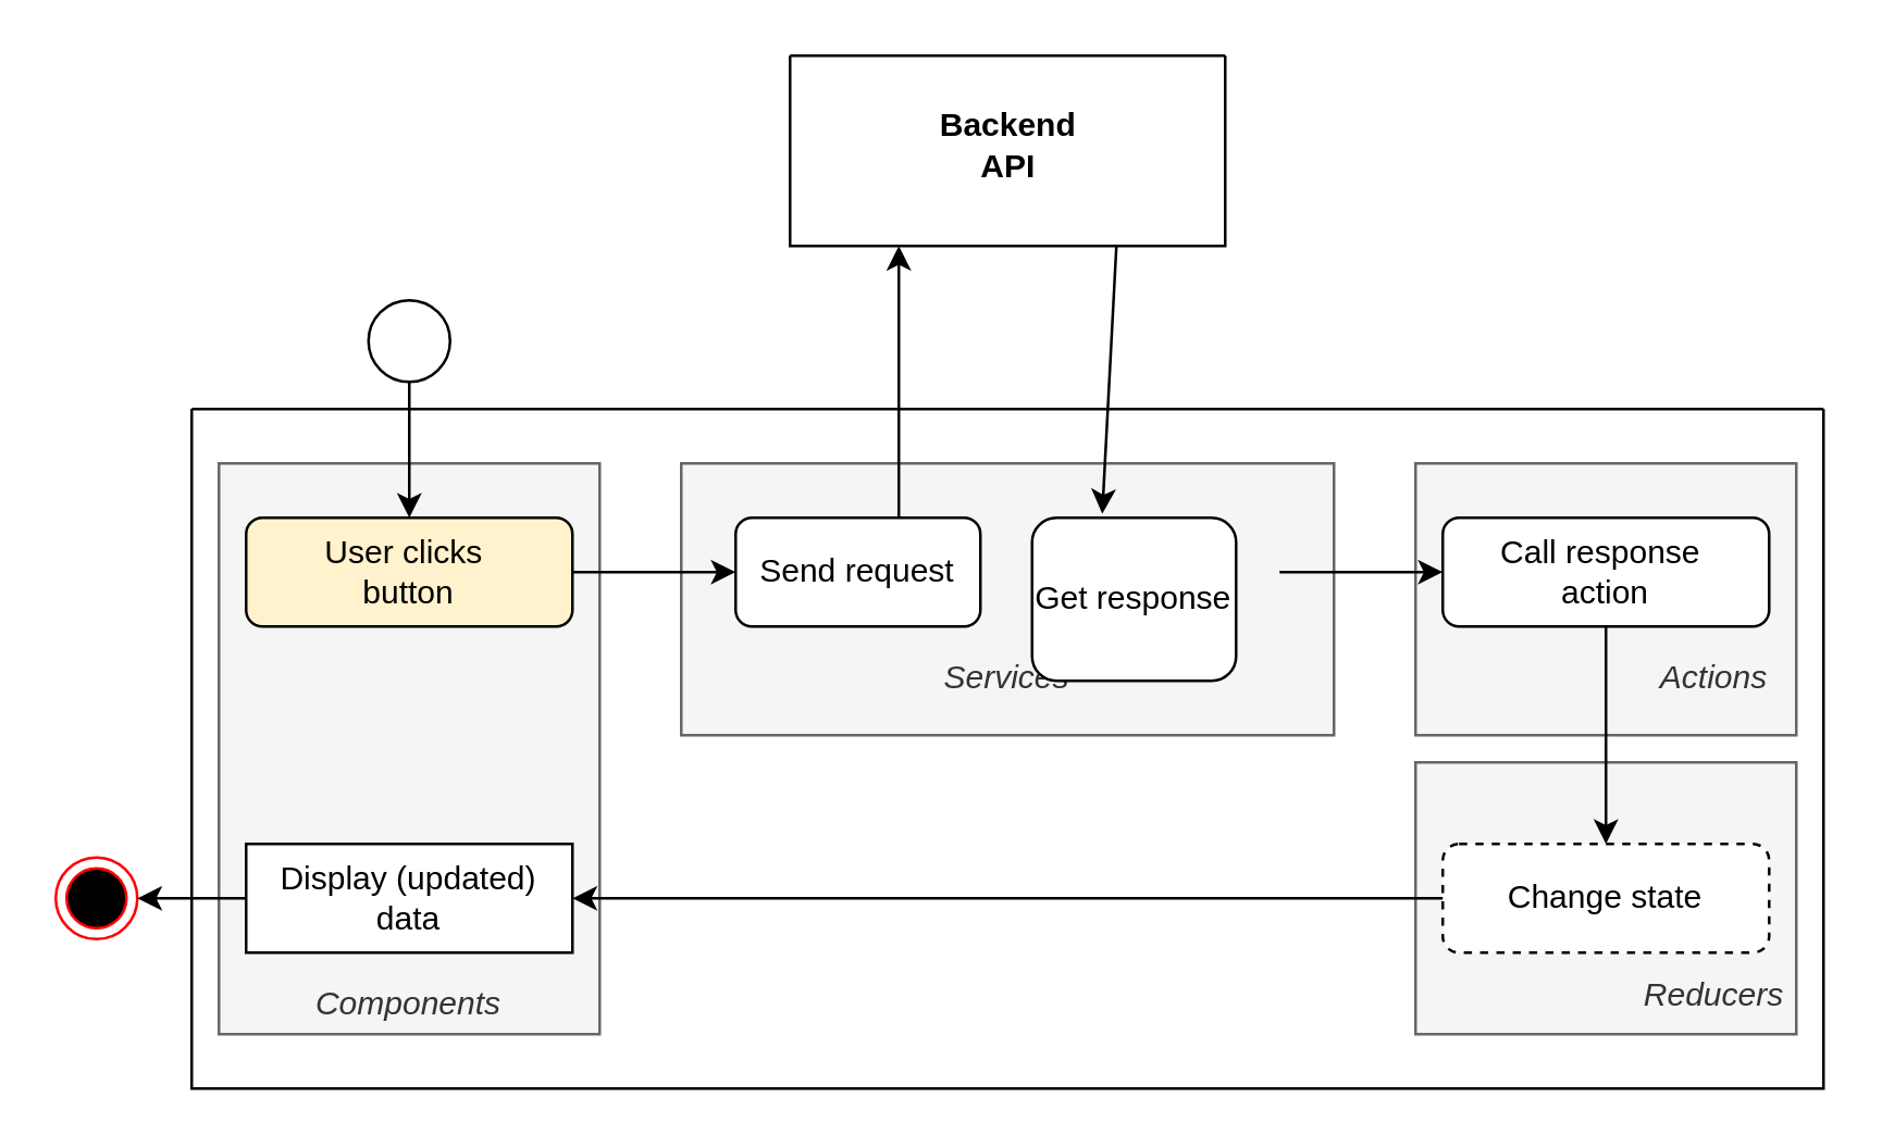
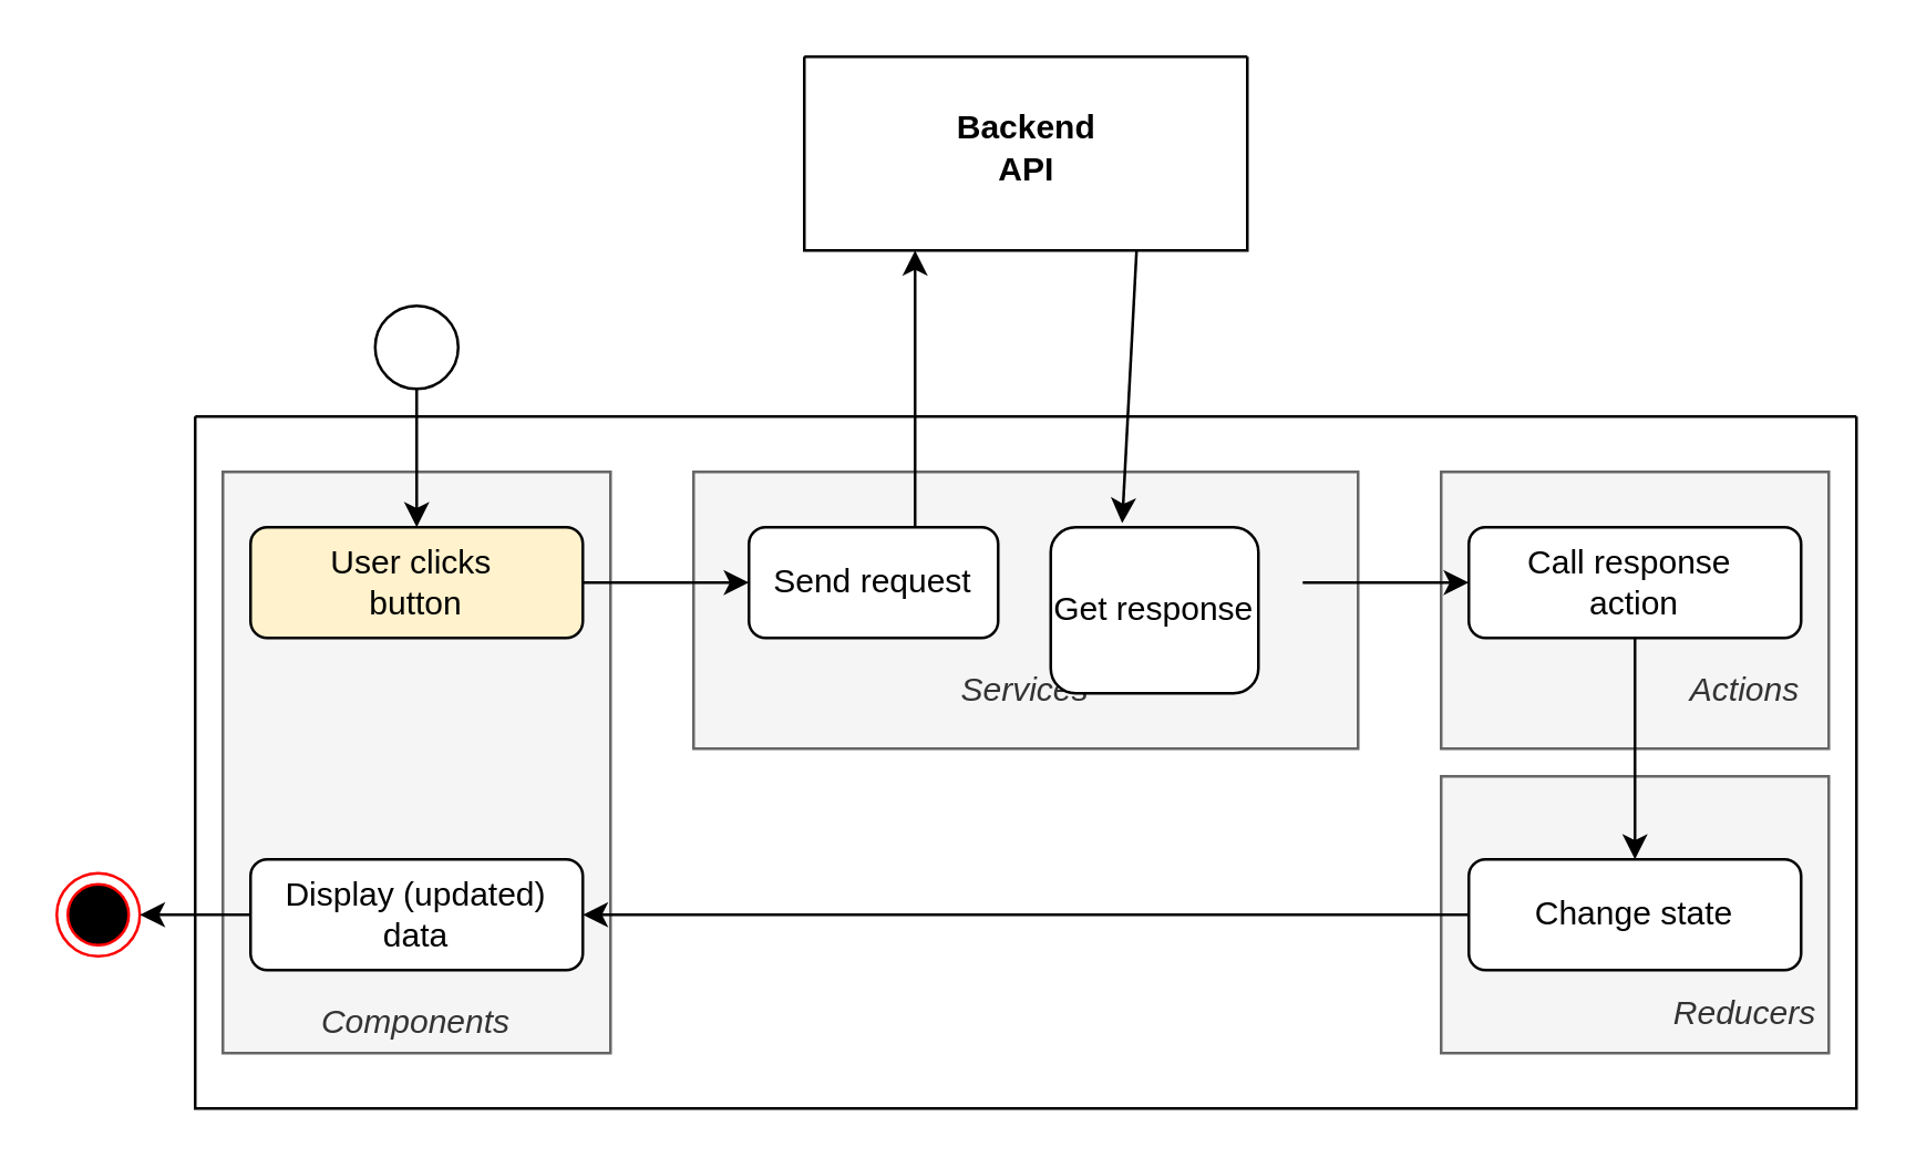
- <mxCell id="11" value="Display (updated) data" style="whiteSpace=wrap;html=1;fontSize=12;glass=0;strokeWidth=1;shadow=0;rounded=0;" vertex="1" parent="3"><mxGeometry x="20" y="160" width="120" height="40" as="geometry" /></mxCell>
+ <mxCell id="11" value="Display (updated) data" style="rounded=1;whiteSpace=wrap;html=1;fontSize=12;glass=0;strokeWidth=1;shadow=0;" vertex="1" parent="3"><mxGeometry x="20" y="160" width="120" height="40" as="geometry" /></mxCell>
- <mxCell id="7" value="Change state" style="rounded=1;whiteSpace=wrap;html=1;fontSize=12;glass=0;strokeWidth=1;shadow=0;dashed=1;" parent="3" vertex="1"><mxGeometry x="460" y="160" width="120" height="40" as="geometry" /></mxCell>
+ <mxCell id="7" value="Change state" style="rounded=1;whiteSpace=wrap;html=1;fontSize=12;glass=0;strokeWidth=1;shadow=0;" parent="3" vertex="1"><mxGeometry x="460" y="160" width="120" height="40" as="geometry" /></mxCell>
